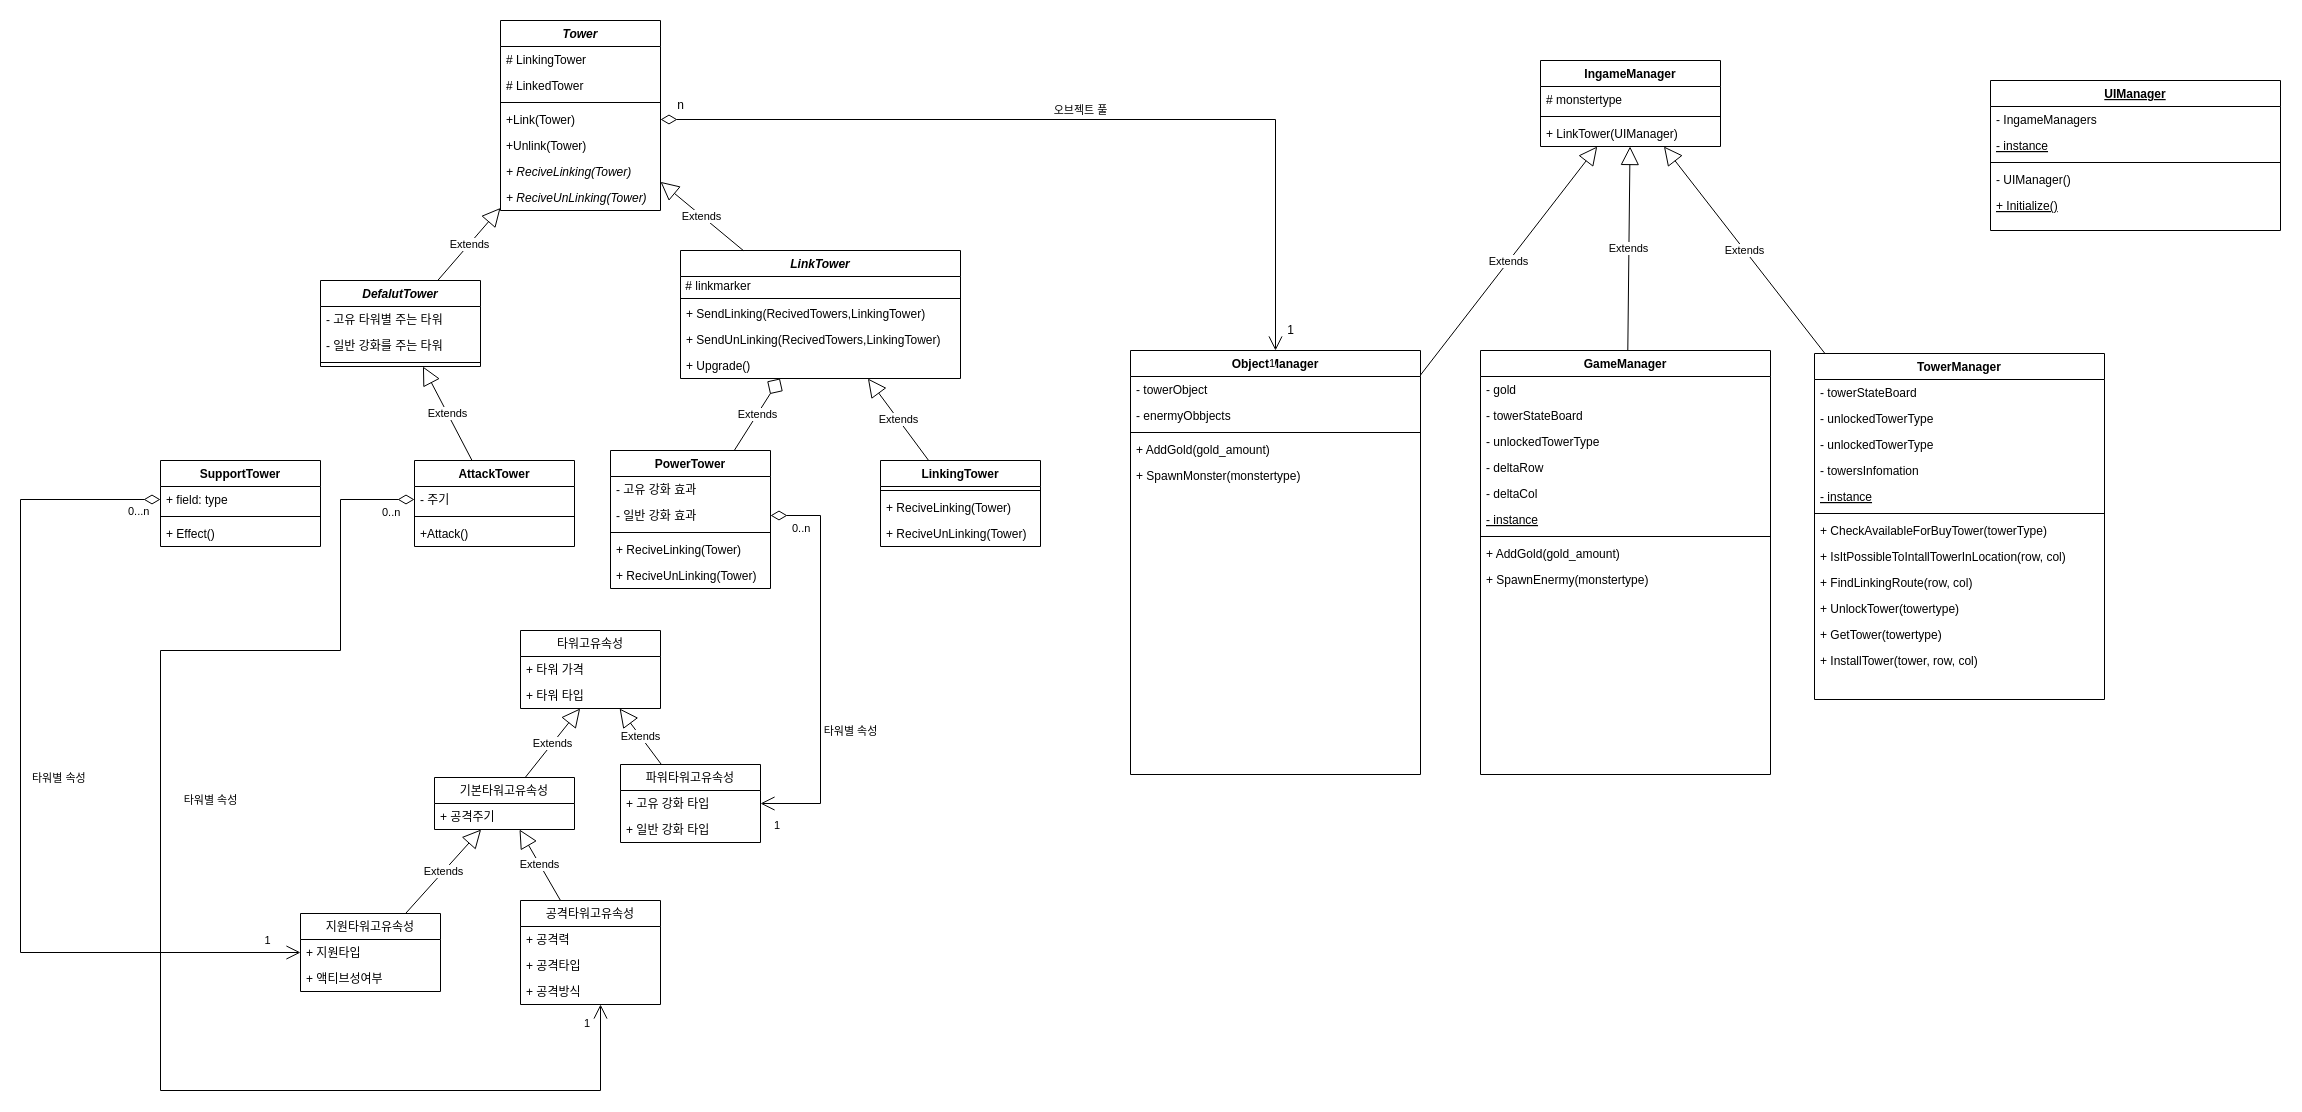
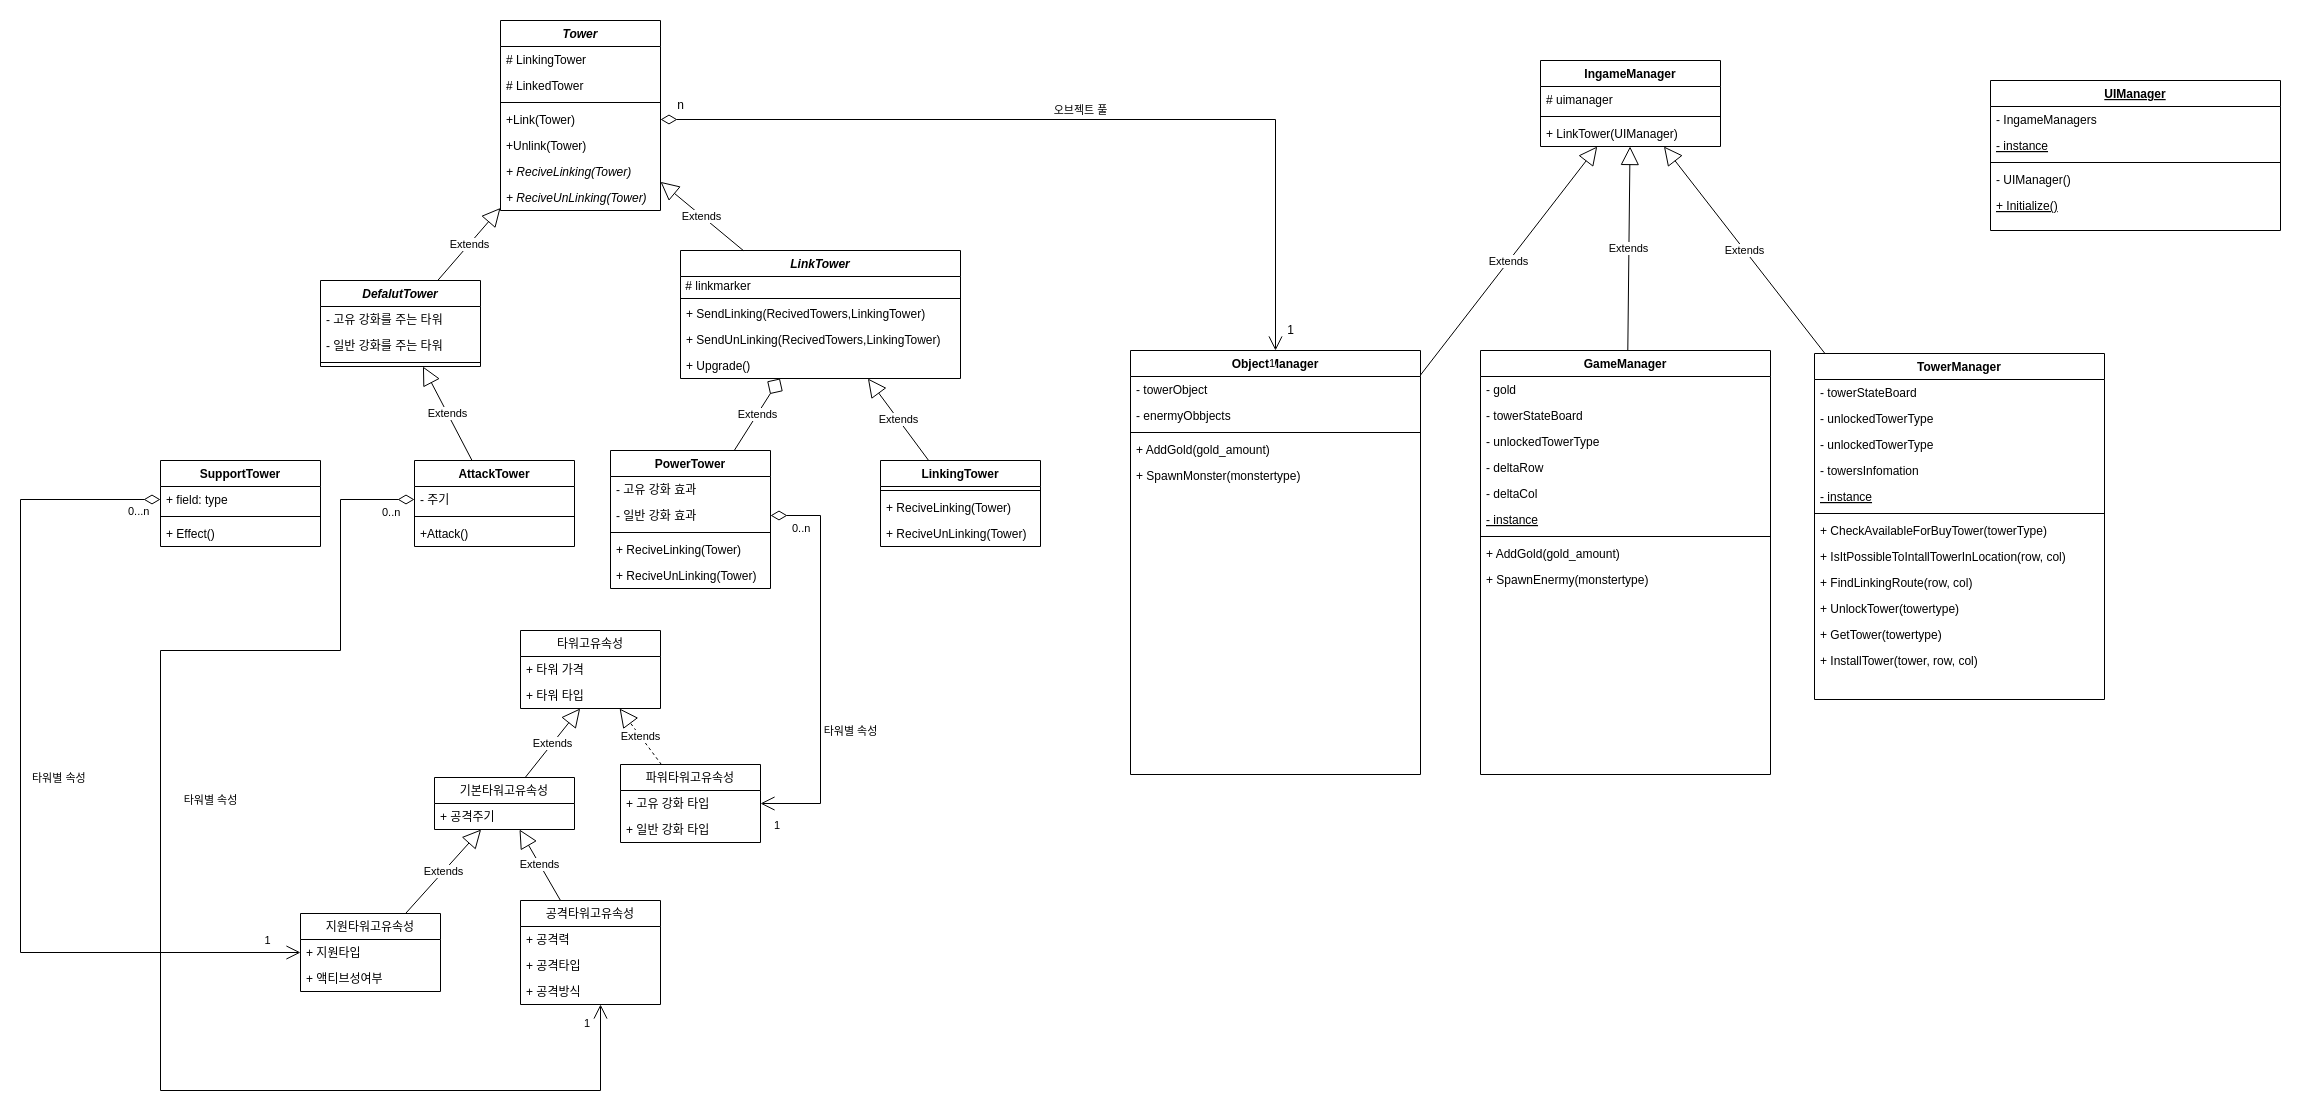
- <mxCell id="73" value="# monstertype" style="text;align=left;verticalAlign=top;spacingLeft=4;spacingRight=4;overflow=hidden;rotatable=0;points=[[0,0.5],[1,0.5]];portConstraint=eastwest;rounded=0;shadow=0;html=0;fontStyle=0" vertex="1" parent="72"><mxGeometry y="26" width="180" height="26" as="geometry" /></mxCell>
+ <mxCell id="73" value="# uimanager" style="text;align=left;verticalAlign=top;spacingLeft=4;spacingRight=4;overflow=hidden;rotatable=0;points=[[0,0.5],[1,0.5]];portConstraint=eastwest;rounded=0;shadow=0;html=0;fontStyle=0" vertex="1" parent="72"><mxGeometry y="26" width="180" height="26" as="geometry" /></mxCell>
- <mxCell id="3" value="- 고유 타워별 주는 타워" style="text;strokeColor=none;fillColor=none;align=left;verticalAlign=top;spacingLeft=4;spacingRight=4;overflow=hidden;rotatable=0;points=[[0,0.5],[1,0.5]];portConstraint=eastwest;" parent="2" vertex="1"><mxGeometry y="26" width="160" height="26" as="geometry" /></mxCell>
+ <mxCell id="3" value="- 고유 강화를 주는 타워" style="text;strokeColor=none;fillColor=none;align=left;verticalAlign=top;spacingLeft=4;spacingRight=4;overflow=hidden;rotatable=0;points=[[0,0.5],[1,0.5]];portConstraint=eastwest;" parent="2" vertex="1"><mxGeometry y="26" width="160" height="26" as="geometry" /></mxCell>
- <mxCell id="103" value="Extends" style="endArrow=block;endSize=16;endFill=0;html=1;rounded=0;" edge="1" parent="1" source="90" target="85"><mxGeometry width="160" relative="1" as="geometry"><mxPoint x="514.286" y="790" as="sourcePoint" /><mxPoint x="622.857" y="738" as="targetPoint" /></mxGeometry></mxCell>
+ <mxCell id="103" value="Extends" style="endArrow=block;endSize=16;endFill=0;html=1;rounded=0;dashed=1;" edge="1" parent="1" source="90" target="85"><mxGeometry width="160" relative="1" as="geometry"><mxPoint x="514.286" y="790" as="sourcePoint" /><mxPoint x="622.857" y="738" as="targetPoint" /></mxGeometry></mxCell>
